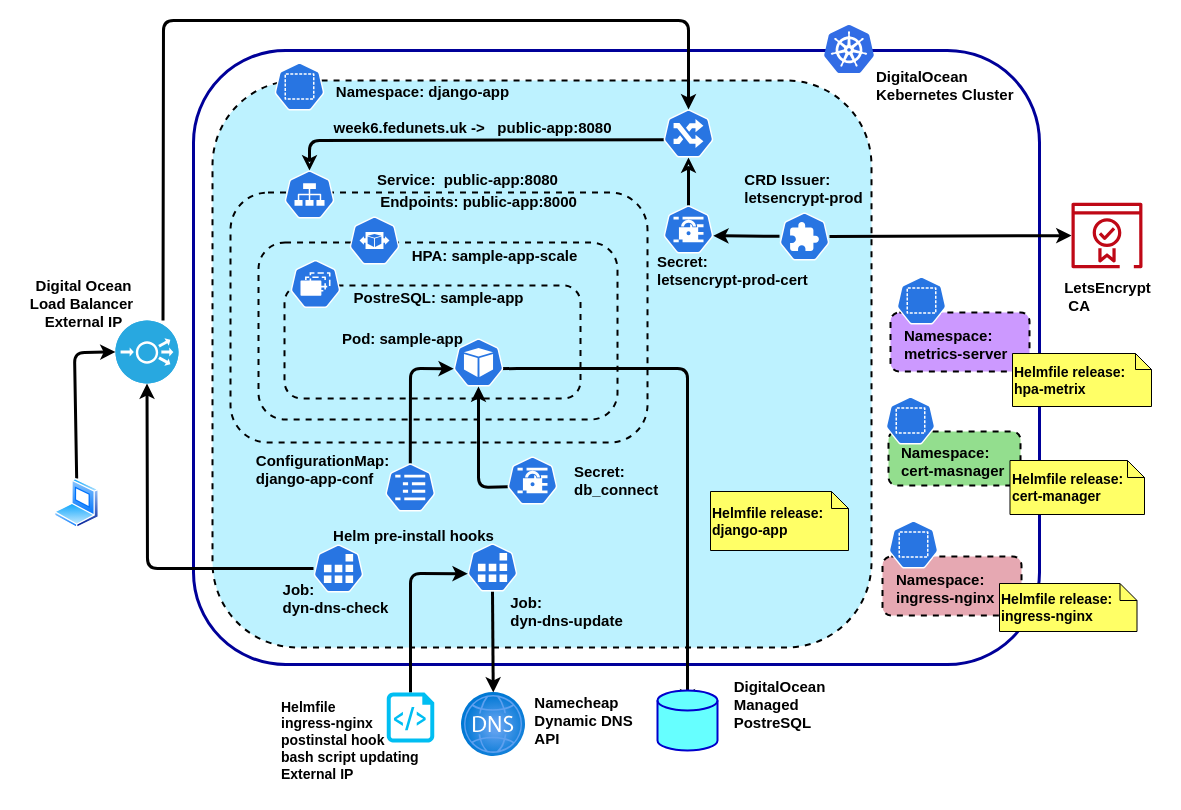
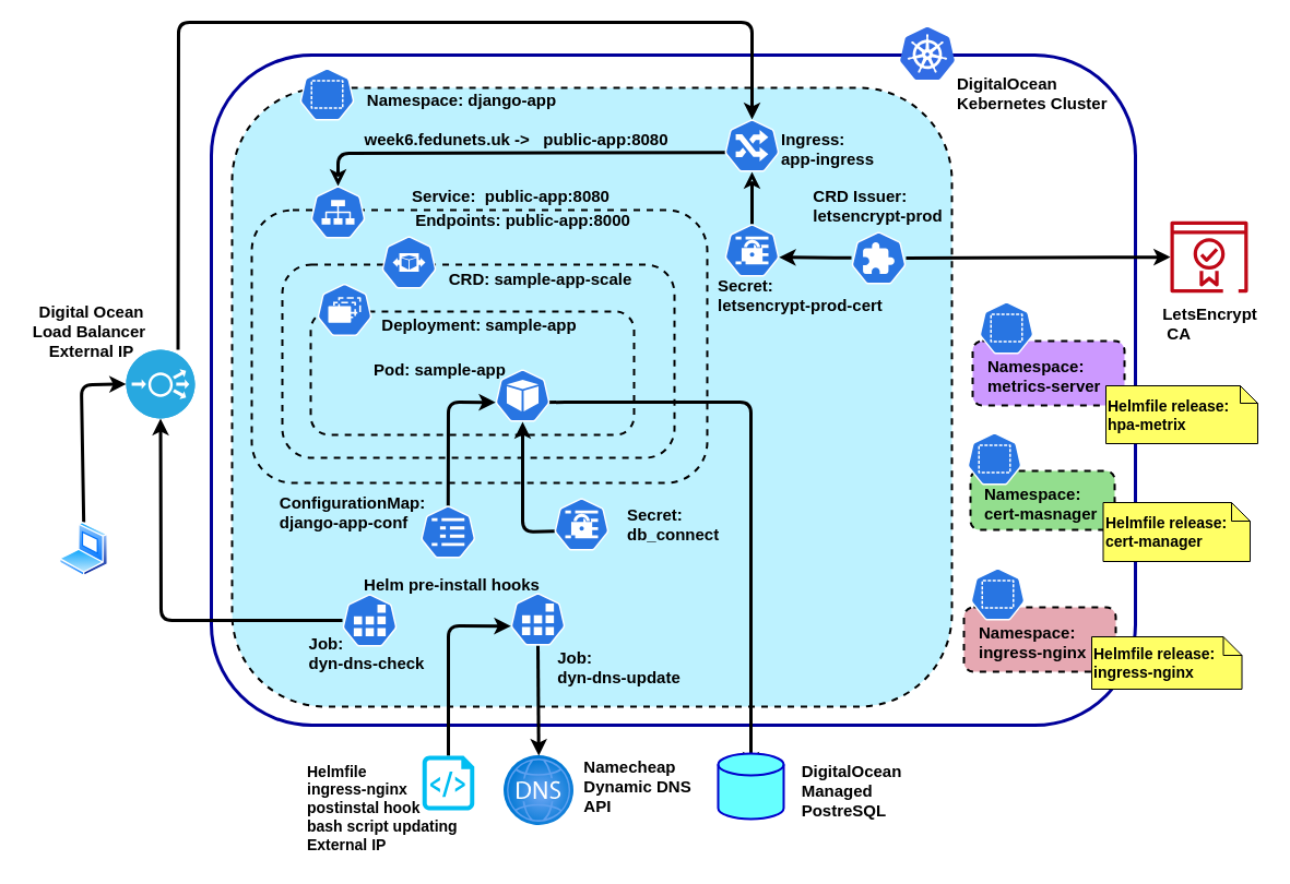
+ <mxCell id="32" value="&lt;font style=&quot;font-size: 15px;&quot;&gt;&lt;b style=&quot;font-size: 15px;&quot;&gt;Ingress:&lt;br style=&quot;font-size: 15px;&quot;&gt;app-ingress&lt;/b&gt;&lt;/font&gt;" style="text;html=1;align=left;verticalAlign=middle;resizable=0;points=[];autosize=1;strokeColor=none;fillColor=none;fontColor=#000000;fontSize=15;fontFamily=Helvetica;" parent="1" vertex="1"><mxGeometry x="713" y="112" width="103" height="48" as="geometry" /></mxCell>
- <mxCell id="35" value="&lt;font style=&quot;font-size: 15px;&quot;&gt;&lt;b style=&quot;font-size: 15px;&quot;&gt;HPA: &lt;/b&gt;&lt;span style=&quot;font-size: 15px;&quot;&gt;&lt;b style=&quot;font-size: 15px;&quot;&gt;sample-app-scale&lt;/b&gt;&lt;/span&gt;&lt;br style=&quot;font-size: 15px;&quot;&gt;&lt;/font&gt;" style="text;html=1;align=center;verticalAlign=middle;resizable=0;points=[];autosize=1;strokeColor=none;fillColor=none;fontColor=#000000;fontSize=15;fontFamily=Helvetica;" parent="1" vertex="1"><mxGeometry x="401.5" y="240" width="184" height="30" as="geometry" /></mxCell>
+ <mxCell id="35" value="&lt;font style=&quot;font-size: 15px;&quot;&gt;&lt;b style=&quot;font-size: 15px;&quot;&gt;CRD: &lt;/b&gt;&lt;span style=&quot;font-size: 15px;&quot;&gt;&lt;b style=&quot;font-size: 15px;&quot;&gt;sample-app-scale&lt;/b&gt;&lt;/span&gt;&lt;br style=&quot;font-size: 15px;&quot;&gt;&lt;/font&gt;" style="text;html=1;align=center;verticalAlign=middle;resizable=0;points=[];autosize=1;strokeColor=none;fillColor=none;fontColor=#000000;fontSize=15;fontFamily=Helvetica;" parent="1" vertex="1"><mxGeometry x="401.5" y="240" width="184" height="30" as="geometry" /></mxCell>
- <mxCell id="34" value="&lt;font style=&quot;font-size: 15px;&quot;&gt;&lt;b style=&quot;font-size: 15px;&quot;&gt;PostreSQL: sample-app&lt;/b&gt;&lt;/font&gt;" style="text;html=1;align=center;verticalAlign=middle;resizable=0;points=[];autosize=1;strokeColor=none;fillColor=none;fontColor=#000000;fontSize=15;fontFamily=Helvetica;" parent="1" vertex="1"><mxGeometry x="340" y="282" width="196" height="30" as="geometry" /></mxCell>
+ <mxCell id="34" value="&lt;font style=&quot;font-size: 15px;&quot;&gt;&lt;b style=&quot;font-size: 15px;&quot;&gt;Deployment: sample-app&lt;/b&gt;&lt;/font&gt;" style="text;html=1;align=center;verticalAlign=middle;resizable=0;points=[];autosize=1;strokeColor=none;fillColor=none;fontColor=#000000;fontSize=15;fontFamily=Helvetica;" parent="1" vertex="1"><mxGeometry x="340" y="282" width="196" height="30" as="geometry" /></mxCell>
- <mxCell id="67" value="&lt;div style=&quot;&quot;&gt;&lt;b style=&quot;font-size: 14px; color: rgb(0, 0, 0); background-color: initial;&quot;&gt;Helmfile release:&lt;/b&gt;&lt;/div&gt;&lt;font style=&quot;font-size: 14px;&quot; color=&quot;#000000&quot;&gt;&lt;div style=&quot;&quot;&gt;&lt;b style=&quot;background-color: initial;&quot;&gt;django-app&lt;/b&gt;&lt;/div&gt;&lt;/font&gt;" style="shape=note2;boundedLbl=1;whiteSpace=wrap;html=1;size=17;verticalAlign=middle;align=left;fillColor=#FFFF66;strokeColor=#000000;" parent="1" vertex="1"><mxGeometry x="710" y="491" width="138" height="59" as="geometry" /></mxCell>
- <mxCell id="52" value="&lt;div style=&quot;text-align: left; font-size: 15px;&quot;&gt;&lt;span style=&quot;font-size: 15px;&quot;&gt;&lt;b style=&quot;font-size: 15px;&quot;&gt;DigitalOcean&lt;/b&gt;&lt;/span&gt;&lt;/div&gt;&lt;div style=&quot;text-align: left; font-size: 15px;&quot;&gt;&lt;span style=&quot;font-size: 15px;&quot;&gt;&lt;b style=&quot;font-size: 15px;&quot;&gt;Managed&amp;nbsp;&lt;/b&gt;&lt;/span&gt;&lt;/div&gt;&lt;div style=&quot;text-align: left; font-size: 15px;&quot;&gt;&lt;span style=&quot;font-size: 15px;&quot;&gt;&lt;b style=&quot;font-size: 15px;&quot;&gt;PostreSQL&lt;/b&gt;&lt;/span&gt;&lt;/div&gt;" style="text;html=1;align=center;verticalAlign=middle;resizable=0;points=[];autosize=1;strokeColor=none;fillColor=none;fontColor=#000000;fontSize=15;fontFamily=Helvetica;" parent="1" vertex="1"><mxGeometry x="724" y="671" width="110" height="66" as="geometry" /></mxCell>
+ <mxCell id="52" value="&lt;div style=&quot;text-align: left; font-size: 15px;&quot;&gt;&lt;span style=&quot;font-size: 15px;&quot;&gt;&lt;b style=&quot;font-size: 15px;&quot;&gt;DigitalOcean&lt;/b&gt;&lt;/span&gt;&lt;/div&gt;&lt;div style=&quot;text-align: left; font-size: 15px;&quot;&gt;&lt;span style=&quot;font-size: 15px;&quot;&gt;&lt;b style=&quot;font-size: 15px;&quot;&gt;Managed&amp;nbsp;&lt;/b&gt;&lt;/span&gt;&lt;/div&gt;&lt;div style=&quot;text-align: left; font-size: 15px;&quot;&gt;&lt;span style=&quot;font-size: 15px;&quot;&gt;&lt;b style=&quot;font-size: 15px;&quot;&gt;PostreSQL&lt;/b&gt;&lt;/span&gt;&lt;/div&gt;" style="text;html=1;align=center;verticalAlign=middle;resizable=0;points=[];autosize=1;strokeColor=none;fillColor=none;fontColor=#000000;fontSize=15;fontFamily=Helvetica;" parent="1" vertex="1"><mxGeometry x="724" y="691" width="110" height="66" as="geometry" /></mxCell>
